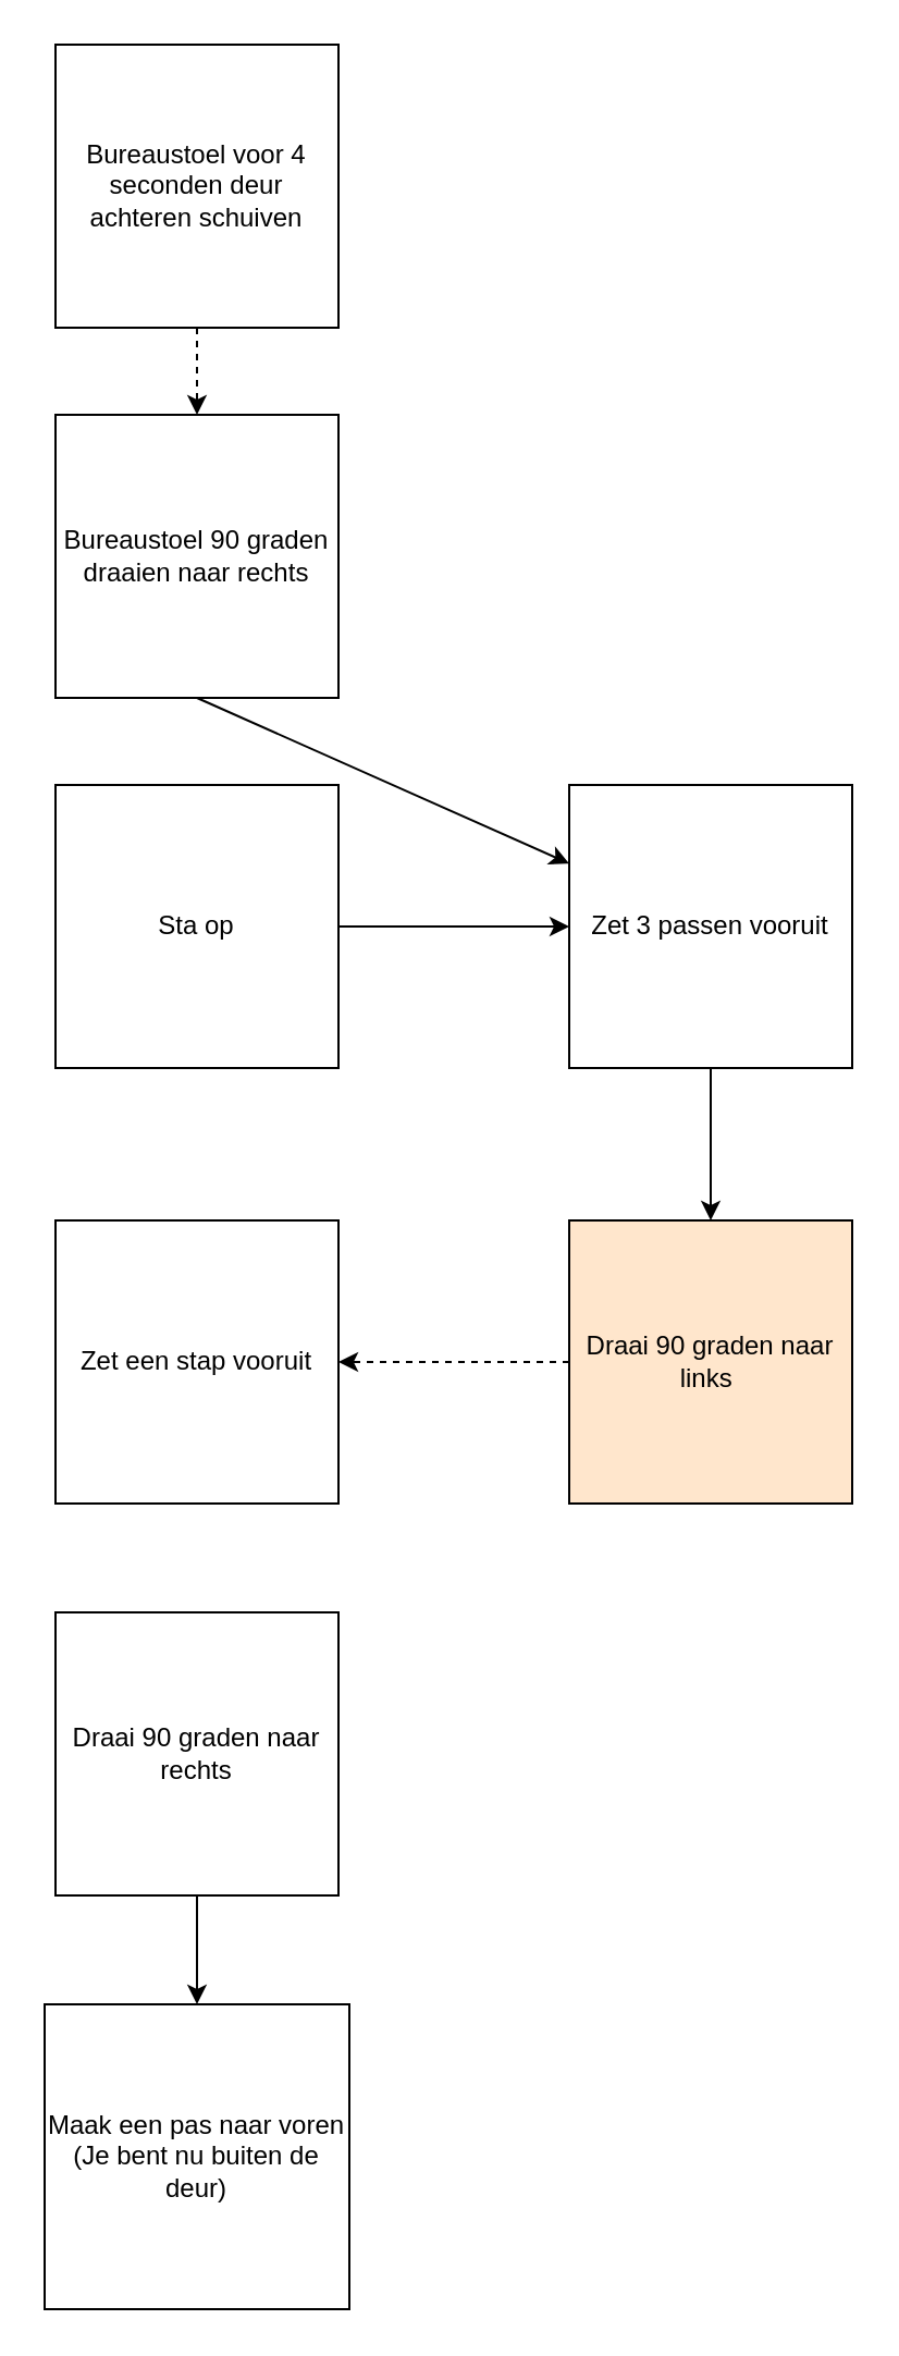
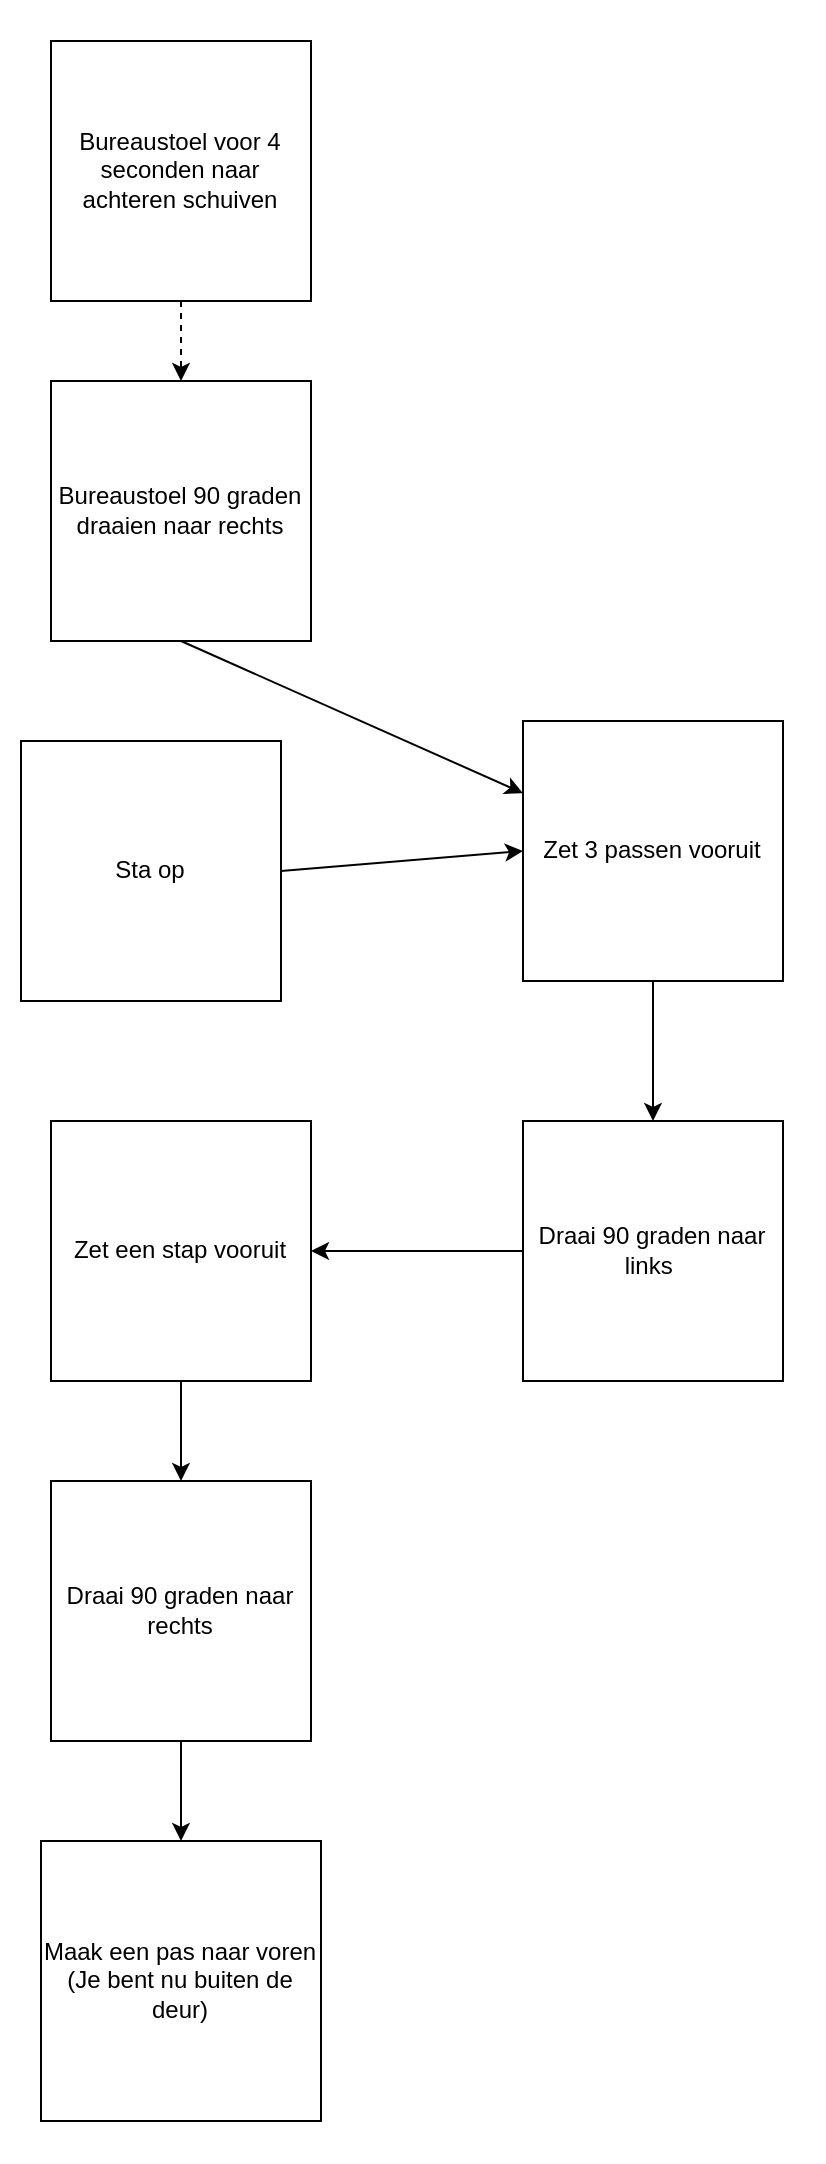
- <mxCell id="3" value="Bureaustoel voor 4 seconden deur achteren schuiven" style="whiteSpace=wrap;html=1;aspect=fixed;" vertex="1" parent="1"><mxGeometry x="25" y="20" width="130" height="130" as="geometry" /></mxCell>
+ <mxCell id="3" value="Bureaustoel voor 4 seconden naar achteren schuiven" style="whiteSpace=wrap;html=1;aspect=fixed;" vertex="1" parent="1"><mxGeometry x="25" y="20" width="130" height="130" as="geometry" /></mxCell>
- <mxCell id="7" value="Sta op" style="whiteSpace=wrap;html=1;aspect=fixed;" vertex="1" parent="1"><mxGeometry x="25" y="360" width="130" height="130" as="geometry" /></mxCell>
+ <mxCell id="7" value="Sta op" style="whiteSpace=wrap;html=1;aspect=fixed;" vertex="1" parent="1"><mxGeometry x="10" y="370" width="130" height="130" as="geometry" /></mxCell>
- <mxCell id="10" style="edgeStyle=none;html=1;exitX=0;exitY=0.5;exitDx=0;exitDy=0;entryX=1;entryY=0.5;entryDx=0;entryDy=0;dashed=1;" edge="1" parent="1" source="11" target="13"><mxGeometry relative="1" as="geometry" /></mxCell>
+ <mxCell id="10" style="edgeStyle=none;html=1;exitX=0;exitY=0.5;exitDx=0;exitDy=0;entryX=1;entryY=0.5;entryDx=0;entryDy=0;" edge="1" parent="1" source="11" target="13"><mxGeometry relative="1" as="geometry" /></mxCell>
- <mxCell id="11" value="Draai 90 graden naar links&amp;nbsp;" style="whiteSpace=wrap;html=1;aspect=fixed;fillColor=#ffe6cc;" vertex="1" parent="1"><mxGeometry x="261" y="560" width="130" height="130" as="geometry" /></mxCell>
+ <mxCell id="11" value="Draai 90 graden naar links&amp;nbsp;" style="whiteSpace=wrap;html=1;aspect=fixed;" vertex="1" parent="1"><mxGeometry x="261" y="560" width="130" height="130" as="geometry" /></mxCell>
+ <mxCell id="12" style="edgeStyle=none;html=1;exitX=0.5;exitY=1;exitDx=0;exitDy=0;entryX=0.5;entryY=0;entryDx=0;entryDy=0;" edge="1" parent="1" source="13" target="15"><mxGeometry relative="1" as="geometry" /></mxCell>
